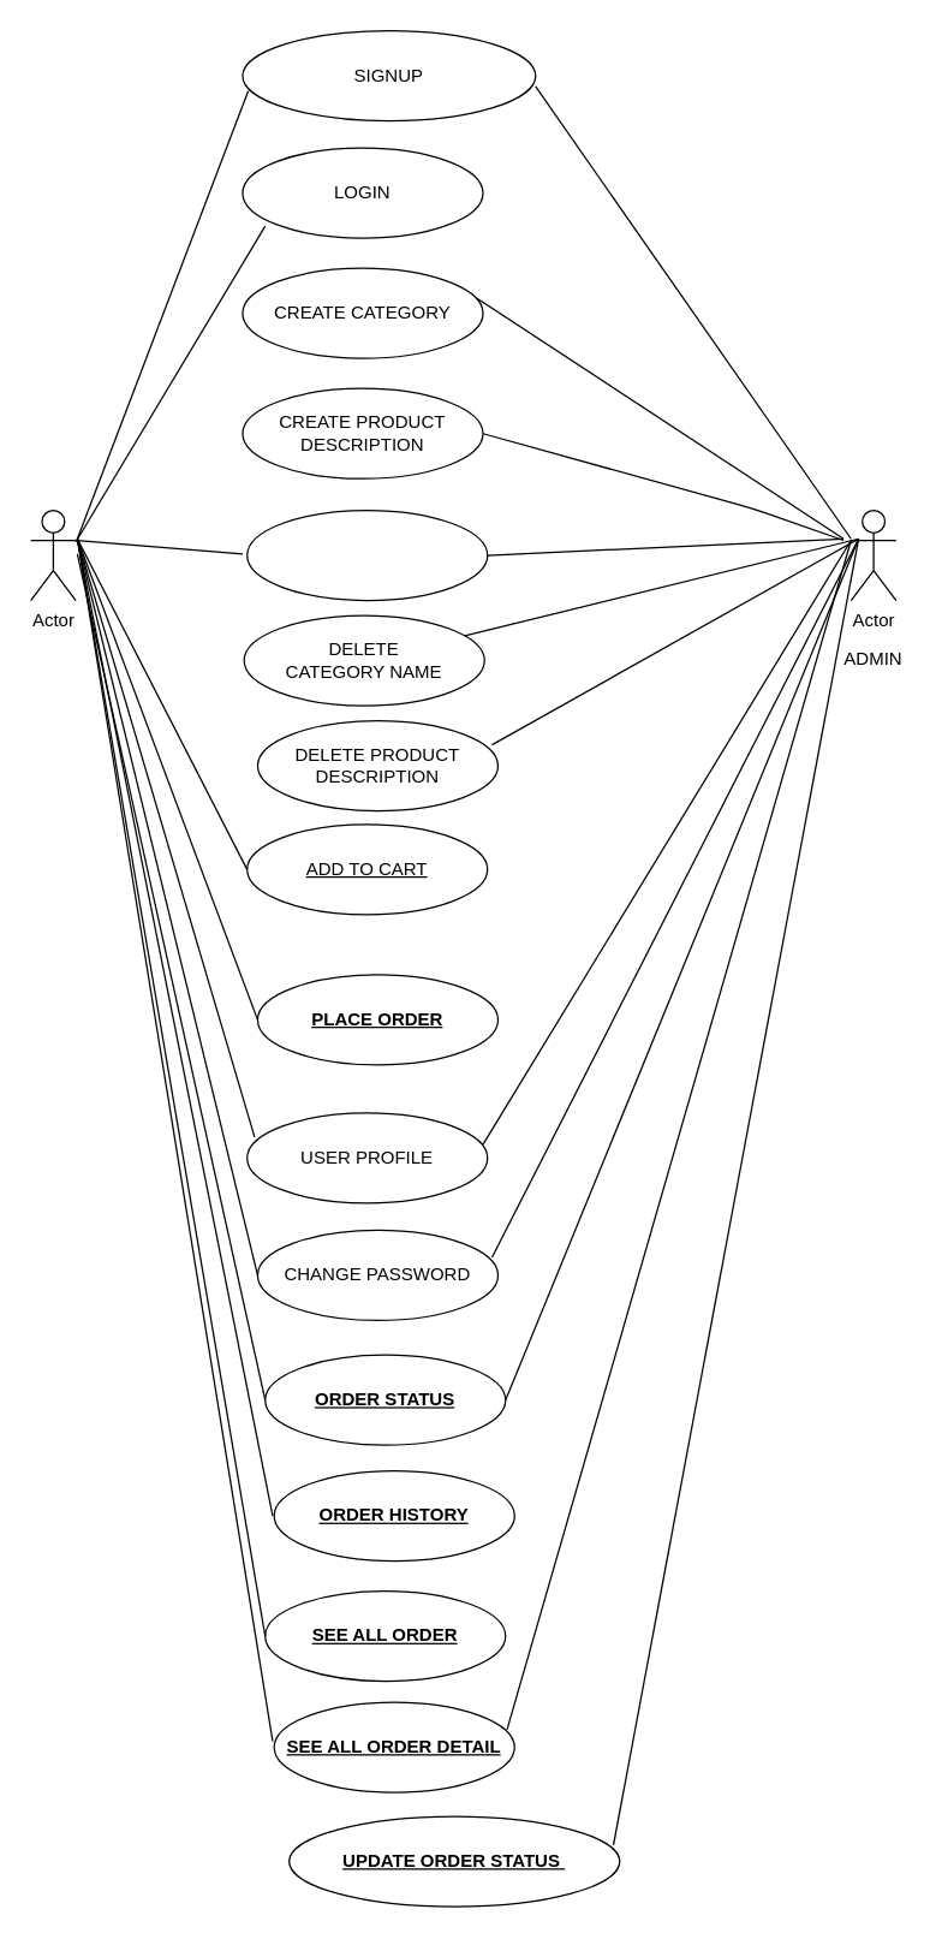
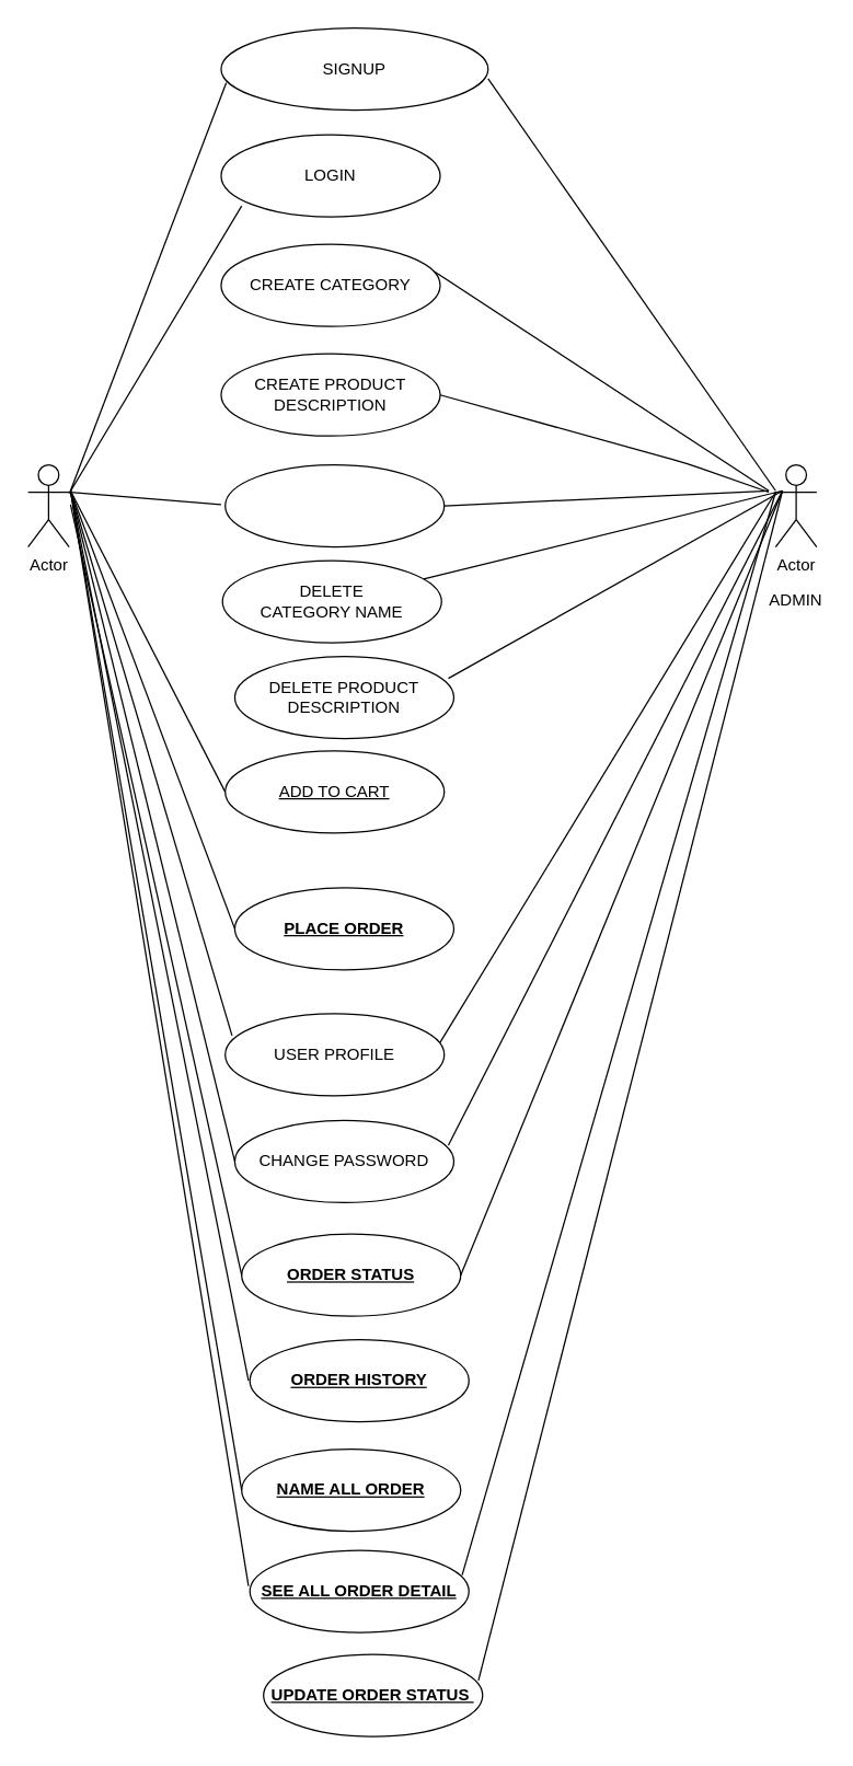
- <mxCell id="28" value="&lt;p&gt;&lt;b&gt;&lt;u&gt;&lt;span&gt;SEE ALL ORDER&lt;/span&gt;&lt;/u&gt;&lt;/b&gt;&lt;/p&gt;" style="ellipse;whiteSpace=wrap;html=1;" parent="1" vertex="1"><mxGeometry x="176" y="1058" width="160" height="60" as="geometry" /></mxCell>
+ <mxCell id="28" value="&lt;p&gt;&lt;b&gt;&lt;u&gt;&lt;span&gt;NAME ALL ORDER&lt;/span&gt;&lt;/u&gt;&lt;/b&gt;&lt;/p&gt;" style="ellipse;whiteSpace=wrap;html=1;" parent="1" vertex="1"><mxGeometry x="176" y="1058" width="160" height="60" as="geometry" /></mxCell>
- <mxCell id="32" value="&lt;p&gt;&lt;b&gt;&lt;u&gt;&lt;span&gt;UPDATE ORDER STATUS&amp;nbsp;&lt;/span&gt;&lt;/u&gt;&lt;/b&gt;&lt;/p&gt;" style="ellipse;whiteSpace=wrap;html=1;" parent="1" vertex="1"><mxGeometry x="192" y="1208" width="220" height="60" as="geometry" /></mxCell>
+ <mxCell id="32" value="&lt;p&gt;&lt;b&gt;&lt;u&gt;&lt;span&gt;UPDATE ORDER STATUS&amp;nbsp;&lt;/span&gt;&lt;/u&gt;&lt;/b&gt;&lt;/p&gt;" style="ellipse;whiteSpace=wrap;html=1;" parent="1" vertex="1"><mxGeometry x="192" y="1208" width="160" height="60" as="geometry" /></mxCell>
